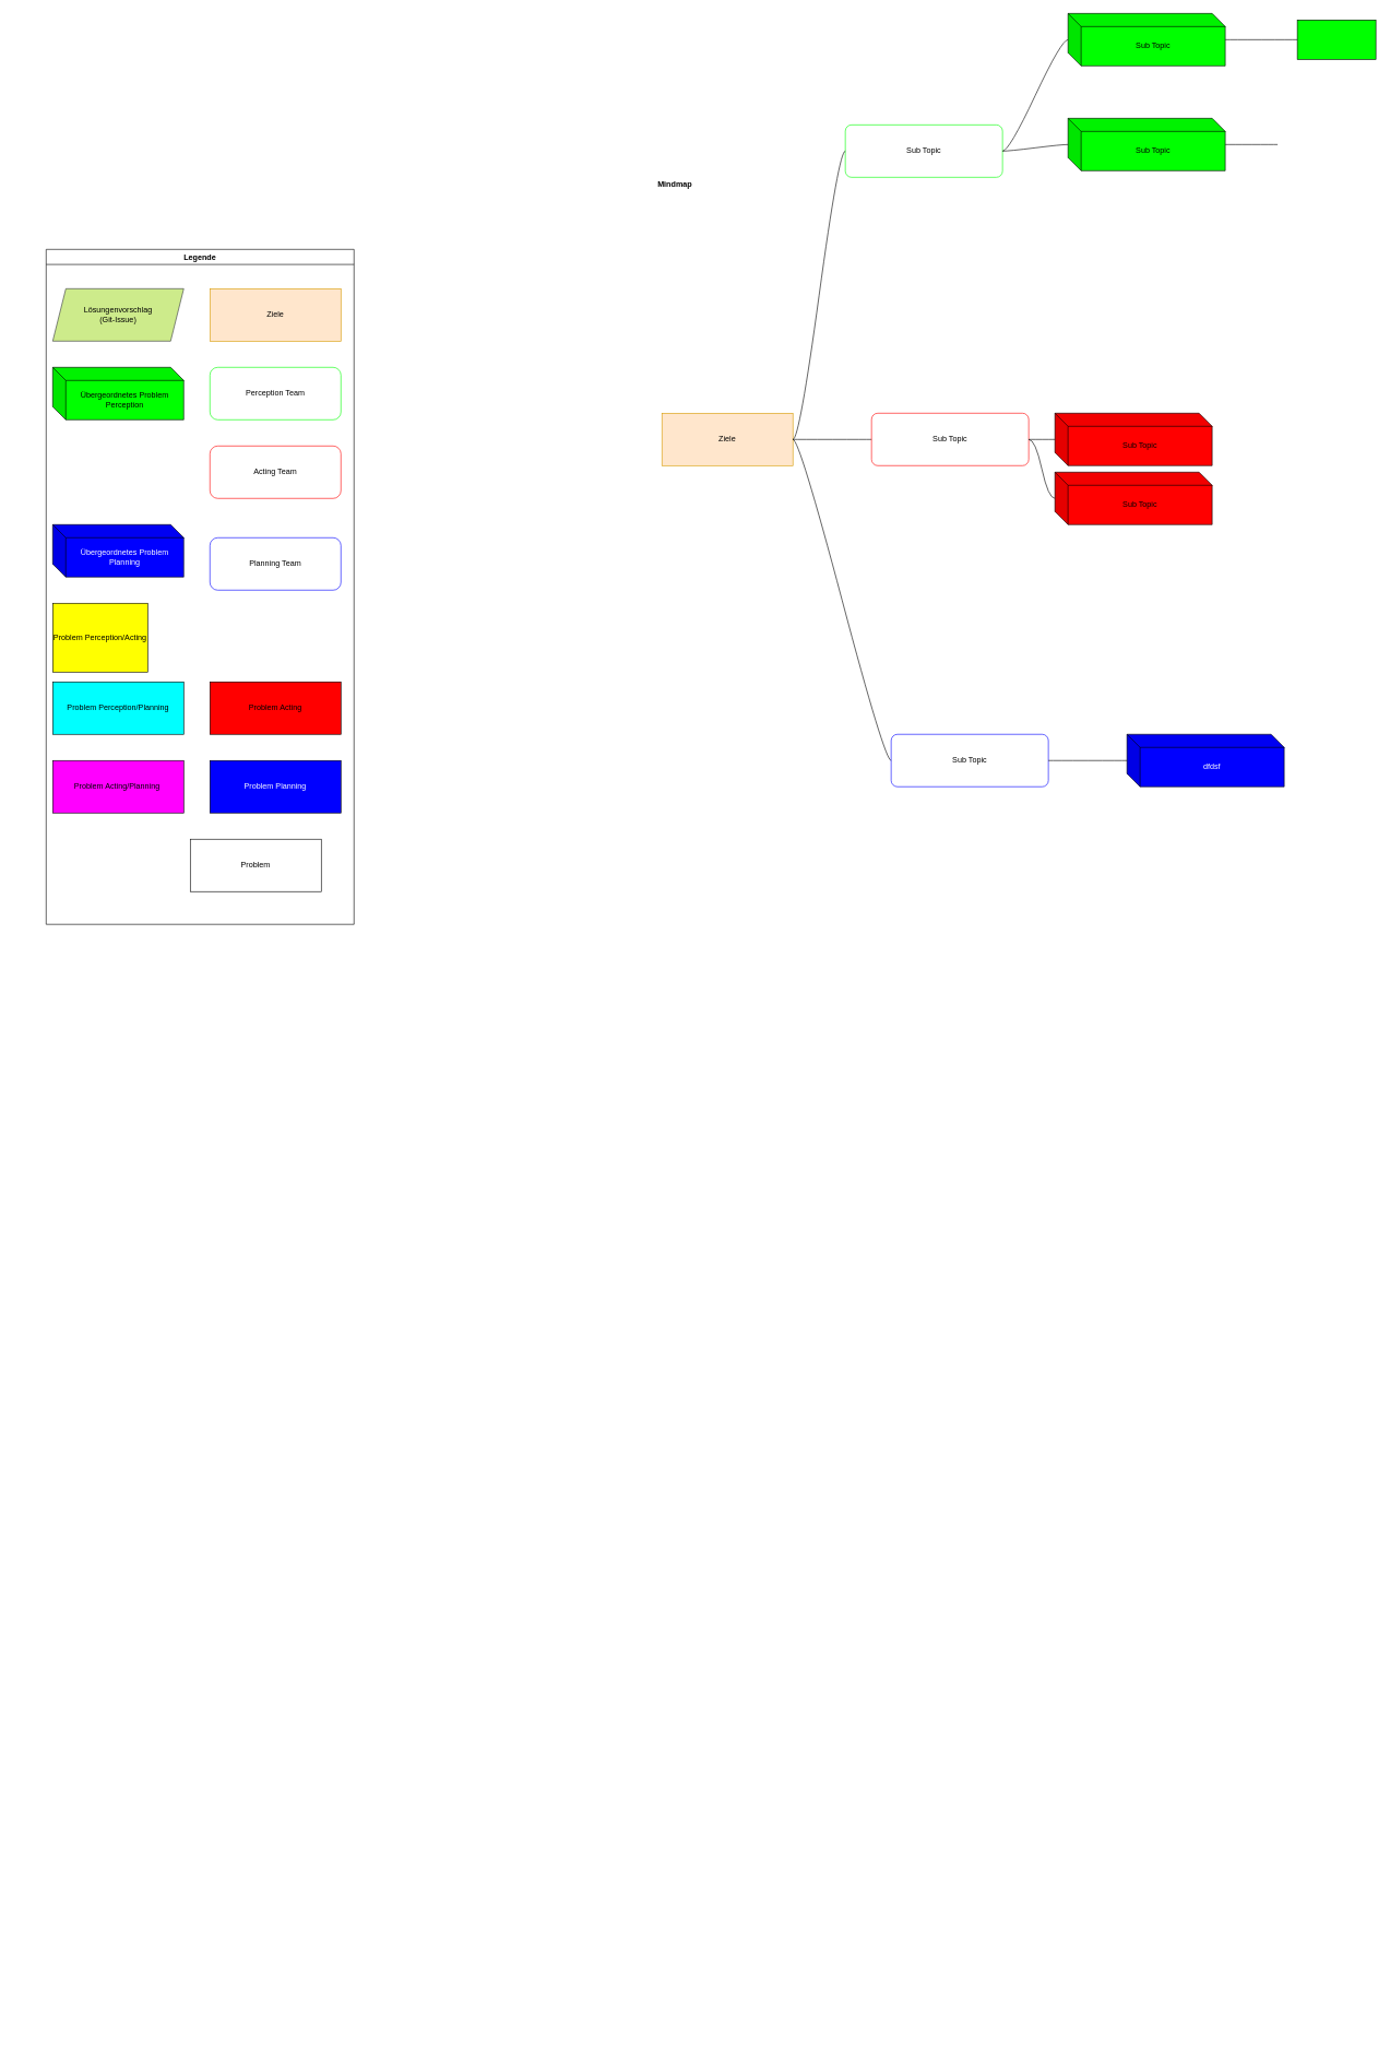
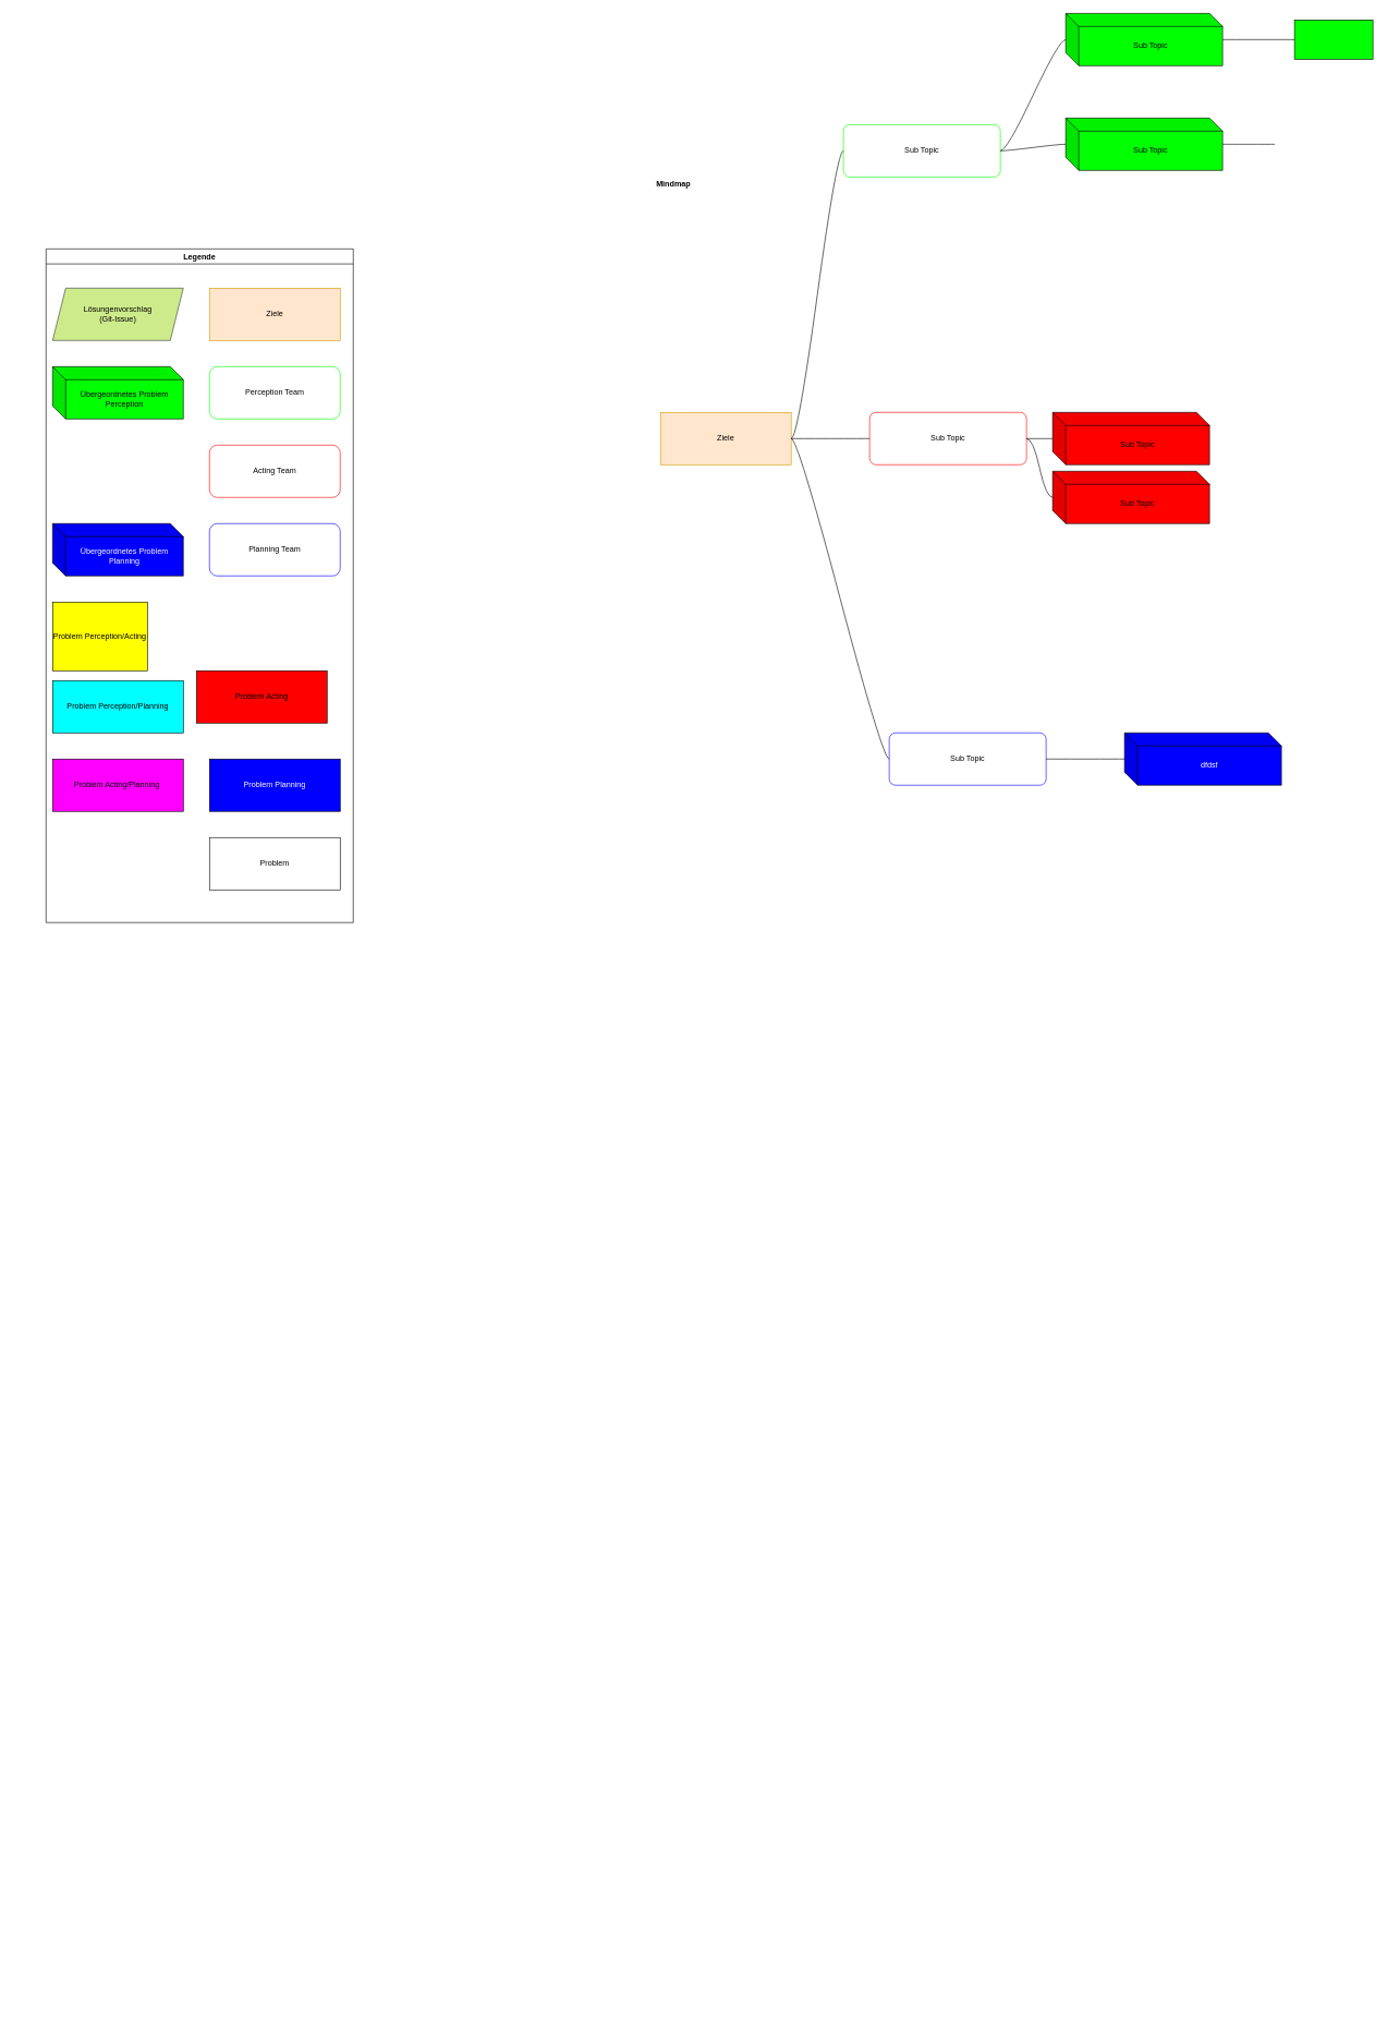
- <mxCell id="7" value="Planning Team" style="rounded=1;whiteSpace=wrap;html=1;gradientColor=default;fillColor=none;strokeColor=#0000ff;treeFolding=1;treeMoving=1;" parent="3" vertex="1"><mxGeometry x="250" y="440" width="200" height="80" as="geometry" /></mxCell>
+ <mxCell id="7" value="Planning Team" style="rounded=1;whiteSpace=wrap;html=1;gradientColor=default;fillColor=none;strokeColor=#0000ff;treeFolding=1;treeMoving=1;" parent="3" vertex="1"><mxGeometry x="250" y="420" width="200" height="80" as="geometry" /></mxCell>
- <mxCell id="14" value="Problem Acting" style="rounded=0;whiteSpace=wrap;html=1;fillColor=#ff0000;treeFolding=1;treeMoving=1;" parent="3" vertex="1"><mxGeometry x="250" y="660" width="200" height="80" as="geometry" /></mxCell>
+ <mxCell id="14" value="Problem Acting" style="rounded=0;whiteSpace=wrap;html=1;fillColor=#ff0000;treeFolding=1;treeMoving=1;" parent="3" vertex="1"><mxGeometry x="230" y="645" width="200" height="80" as="geometry" /></mxCell>
- <mxCell id="16" value="Problem" style="rounded=0;whiteSpace=wrap;html=1;treeFolding=1;treeMoving=1;" parent="3" vertex="1"><mxGeometry x="220" y="900" width="200" height="80" as="geometry" /></mxCell>
+ <mxCell id="16" value="Problem" style="rounded=0;whiteSpace=wrap;html=1;treeFolding=1;treeMoving=1;" parent="3" vertex="1"><mxGeometry x="250" y="900" width="200" height="80" as="geometry" /></mxCell>
